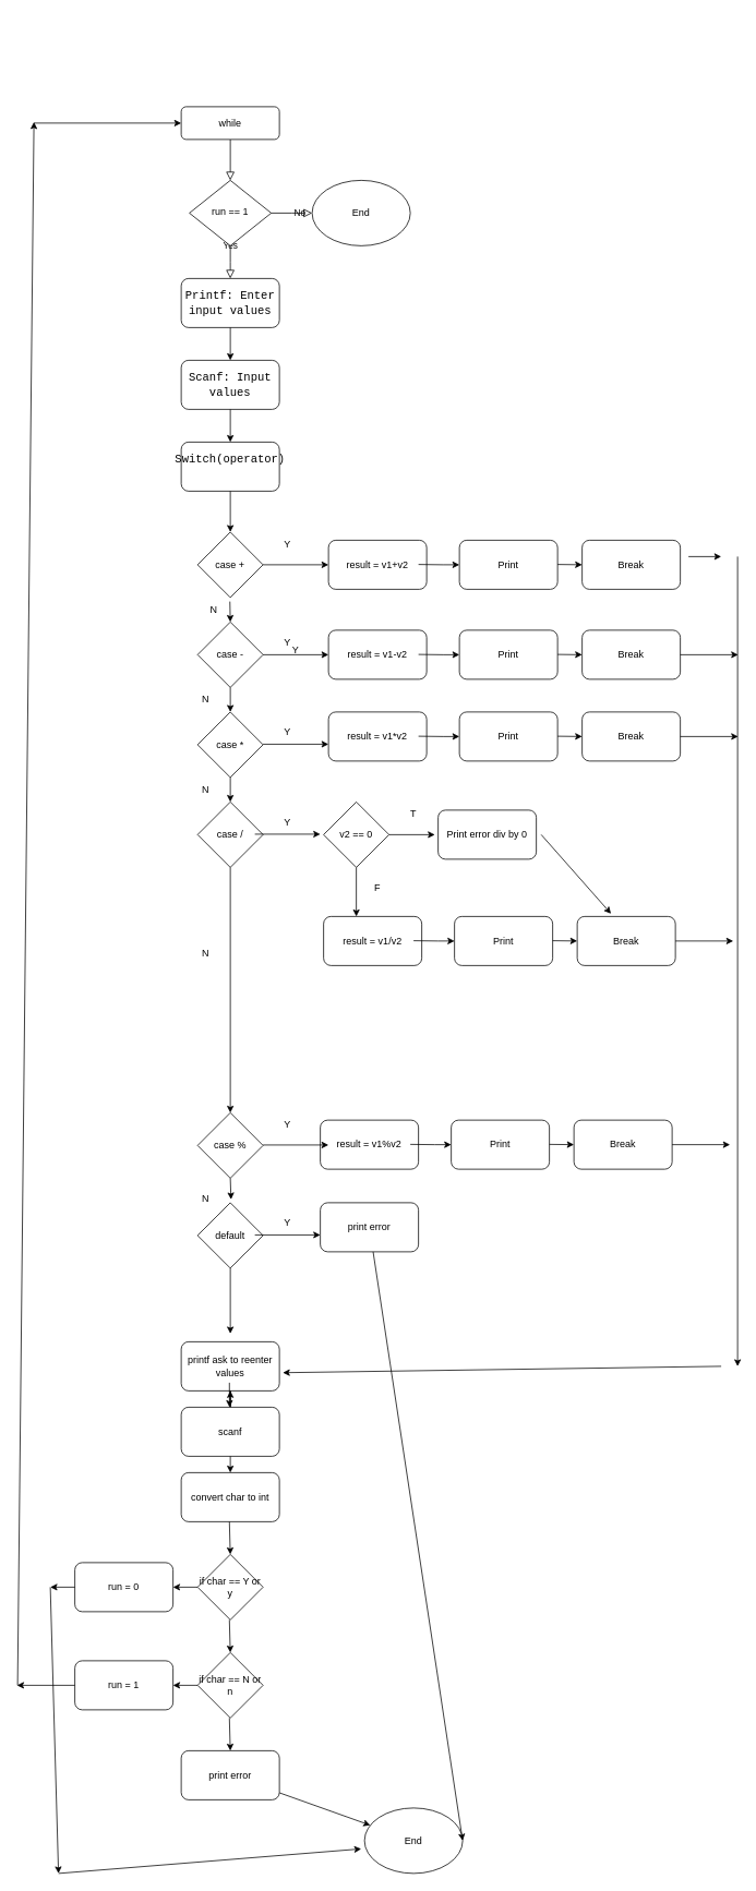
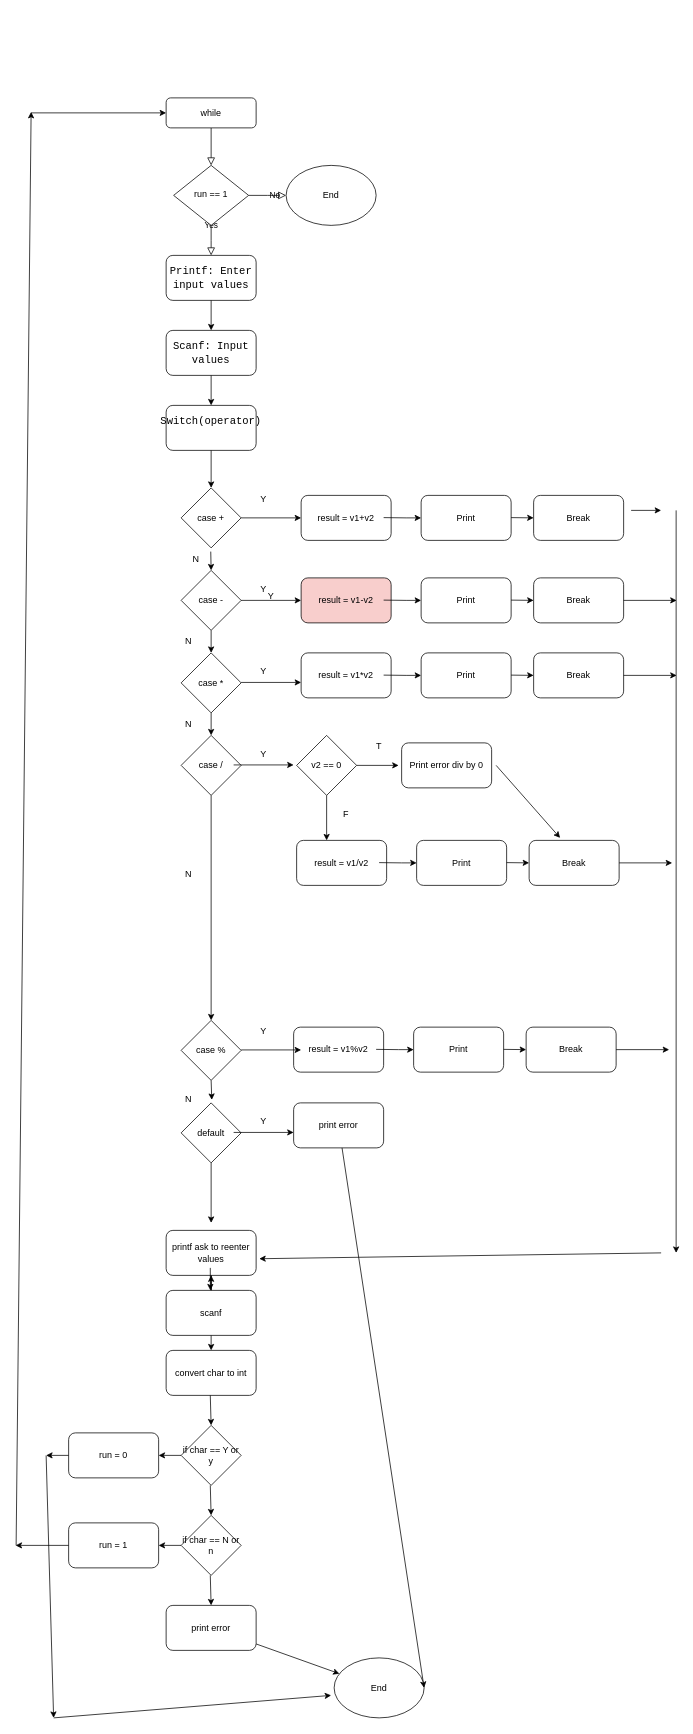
- <mxCell id="31" value="result = v1-v2" style="rounded=1;whiteSpace=wrap;html=1;fontColor=#000000;" vertex="1" parent="1"><mxGeometry x="401" y="770" width="120" height="60" as="geometry" /></mxCell>
+ <mxCell id="31" value="result = v1-v2" style="rounded=1;whiteSpace=wrap;html=1;fontColor=#000000;fillColor=#f8cecc;" vertex="1" parent="1"><mxGeometry x="401" y="770" width="120" height="60" as="geometry" /></mxCell>
